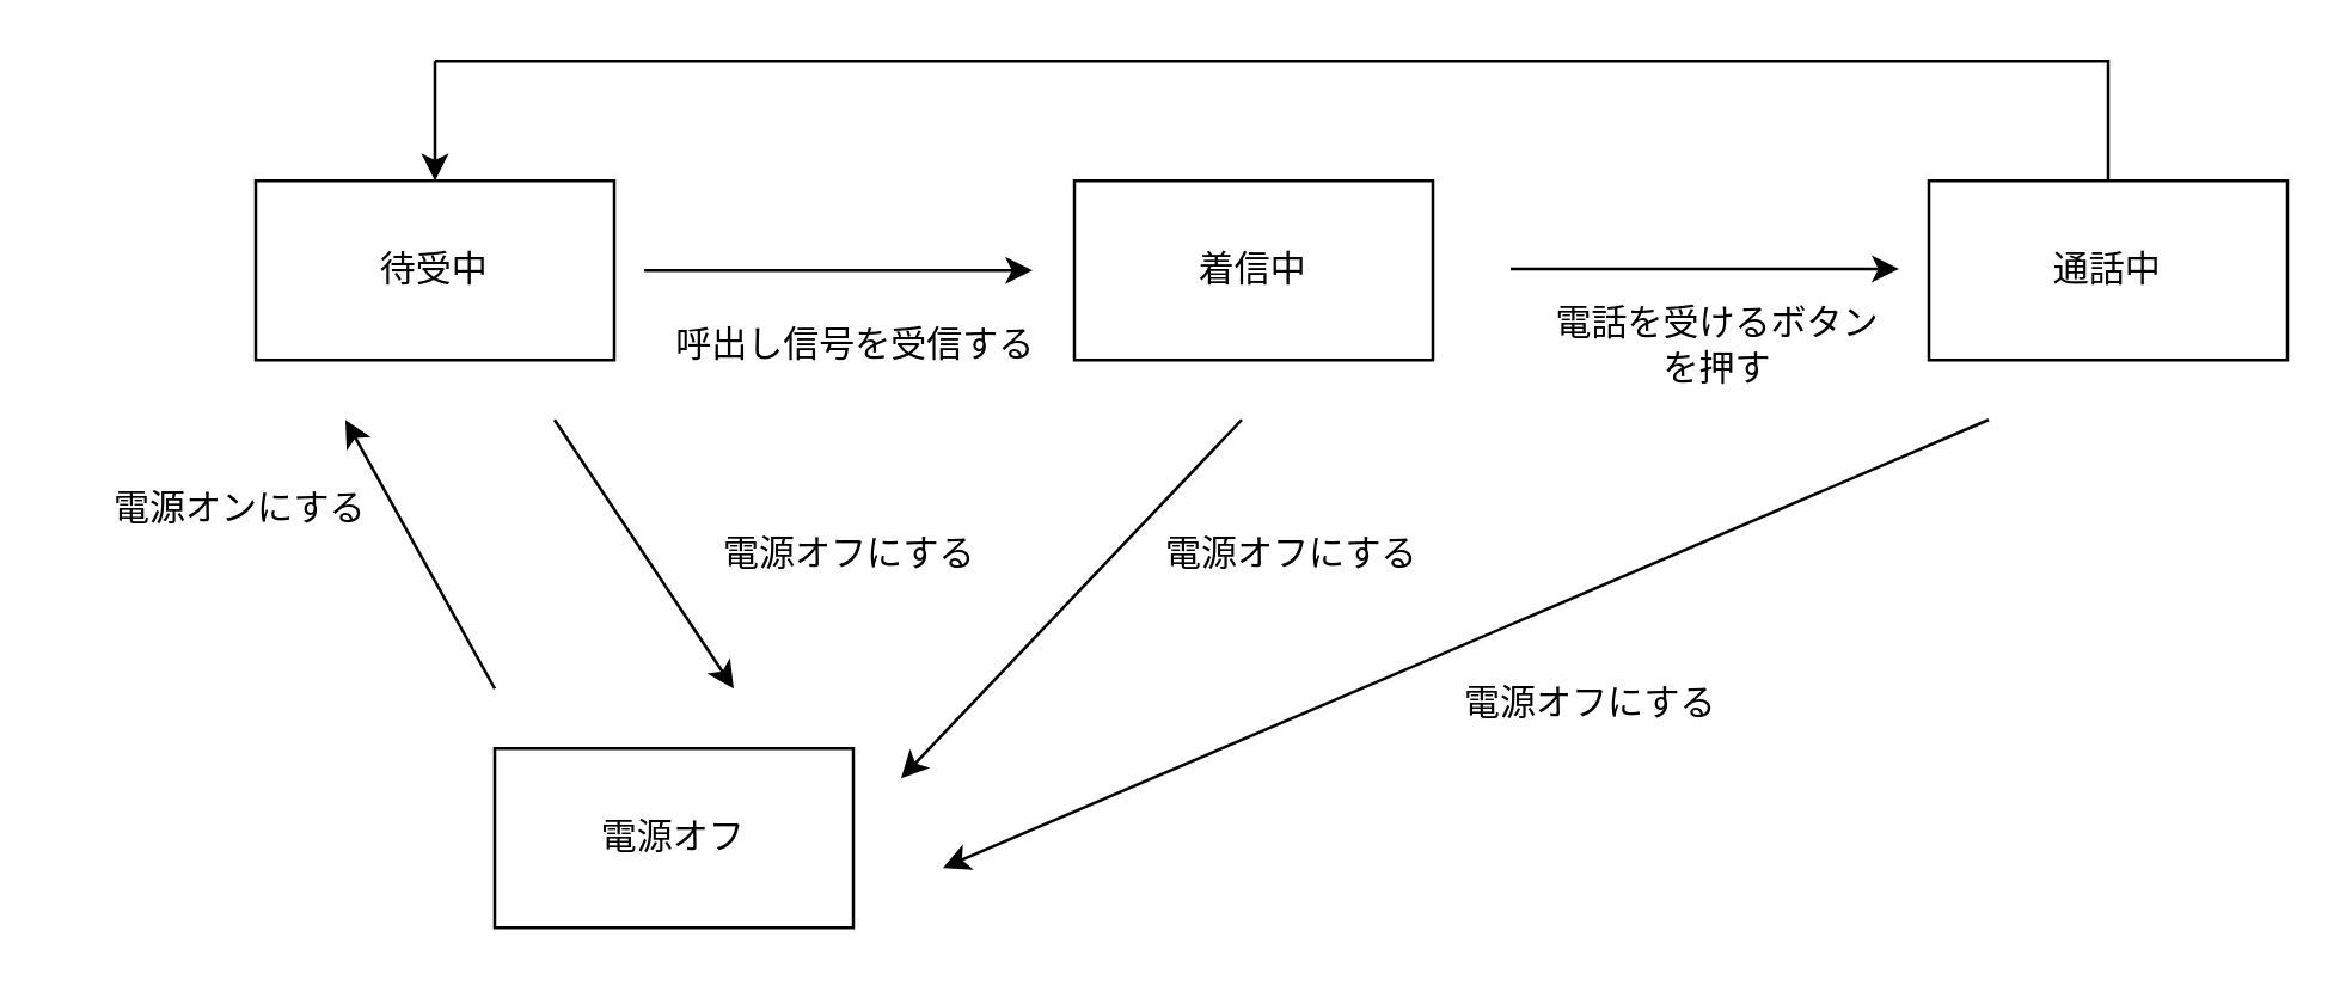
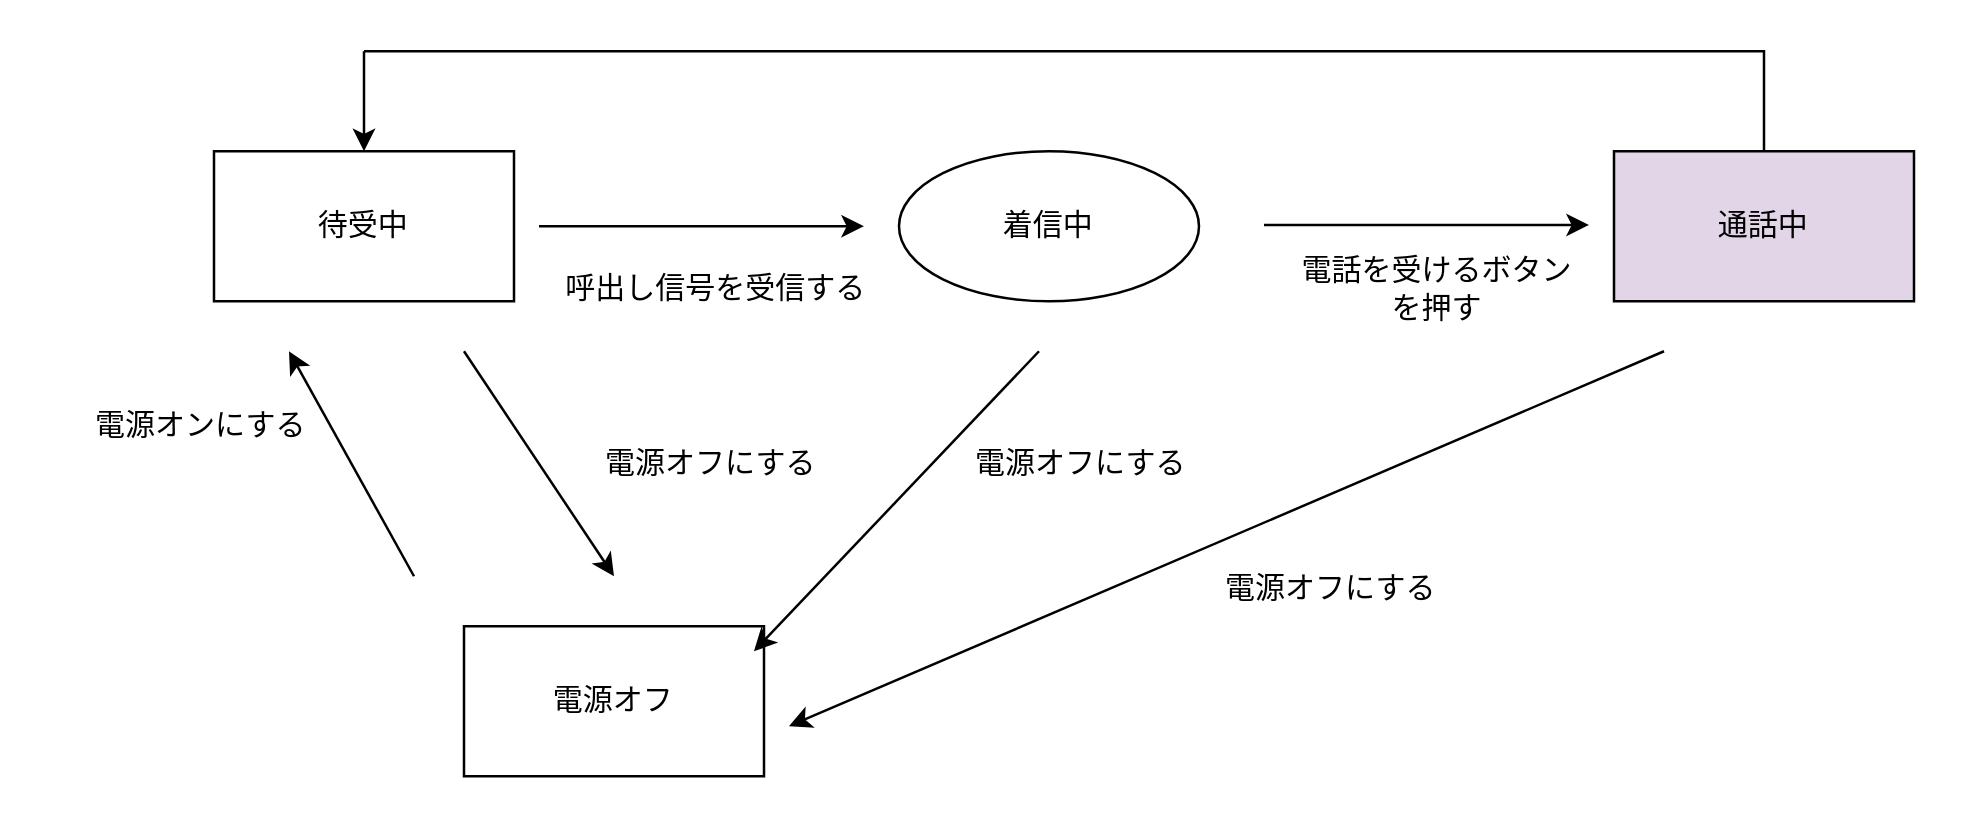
- <mxCell id="7" value="着信中" style="rounded=0;whiteSpace=wrap;html=1;" vertex="1" parent="1"><mxGeometry x="359" y="60" width="120" height="60" as="geometry" /></mxCell>
+ <mxCell id="7" value="着信中" style="ellipse;whiteSpace=wrap;html=1;" vertex="1" parent="1"><mxGeometry x="359" y="60" width="120" height="60" as="geometry" /></mxCell>
- <mxCell id="8" value="通話中" style="rounded=0;whiteSpace=wrap;html=1;" vertex="1" parent="1"><mxGeometry x="645" y="60" width="120" height="60" as="geometry" /></mxCell>
+ <mxCell id="8" value="通話中" style="rounded=0;whiteSpace=wrap;html=1;fillColor=#e1d5e7;" vertex="1" parent="1"><mxGeometry x="645" y="60" width="120" height="60" as="geometry" /></mxCell>
- <mxCell id="9" value="電源オフ" style="rounded=0;whiteSpace=wrap;html=1;" vertex="1" parent="1"><mxGeometry x="165" y="250" width="120" height="60" as="geometry" /></mxCell>
+ <mxCell id="9" value="電源オフ" style="rounded=0;whiteSpace=wrap;html=1;" vertex="1" parent="1"><mxGeometry x="185" y="250" width="120" height="60" as="geometry" /></mxCell>
